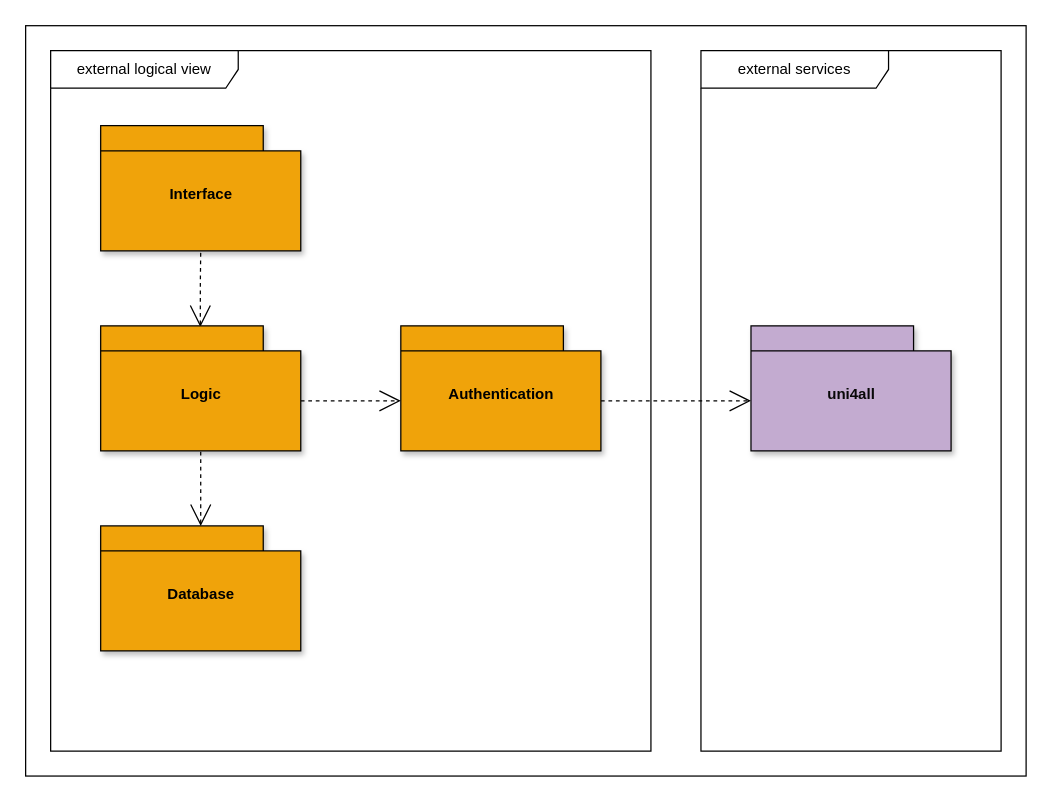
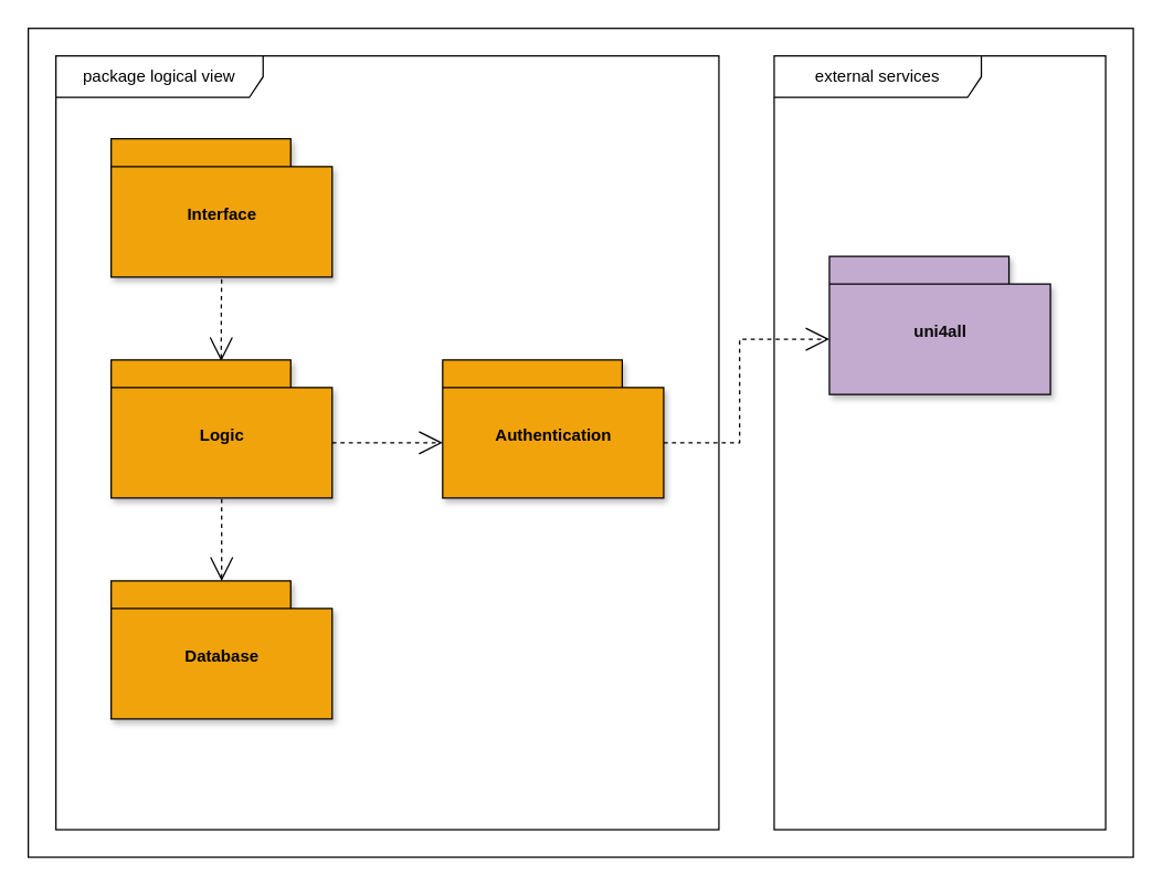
- <mxCell id="10" value="external logical view" style="shape=umlFrame;whiteSpace=wrap;html=1;width=150;height=30;" parent="1" vertex="1"><mxGeometry x="40" y="40" width="480" height="560" as="geometry" /></mxCell>
+ <mxCell id="10" value="package logical view" style="shape=umlFrame;whiteSpace=wrap;html=1;width=150;height=30;" parent="1" vertex="1"><mxGeometry x="40" y="40" width="480" height="560" as="geometry" /></mxCell>
- <mxCell id="12" value="&lt;font color=&quot;#080808&quot;&gt;uni4all&lt;/font&gt;" style="shape=folder;fontStyle=1;spacingTop=10;tabWidth=130;tabHeight=20;tabPosition=left;html=1;fillColor=#C3ABD0;fontColor=#ffffff;strokeColor=#000000;shadow=1;sketch=0;labelBorderColor=none;" vertex="1" parent="1"><mxGeometry x="600" y="260" width="160" height="100" as="geometry" /></mxCell>
+ <mxCell id="12" value="&lt;font color=&quot;#080808&quot;&gt;uni4all&lt;/font&gt;" style="shape=folder;fontStyle=1;spacingTop=10;tabWidth=130;tabHeight=20;tabPosition=left;html=1;fillColor=#C3ABD0;fontColor=#ffffff;strokeColor=#000000;shadow=1;sketch=0;labelBorderColor=none;" vertex="1" parent="1"><mxGeometry x="600" y="185" width="160" height="100" as="geometry" /></mxCell>
